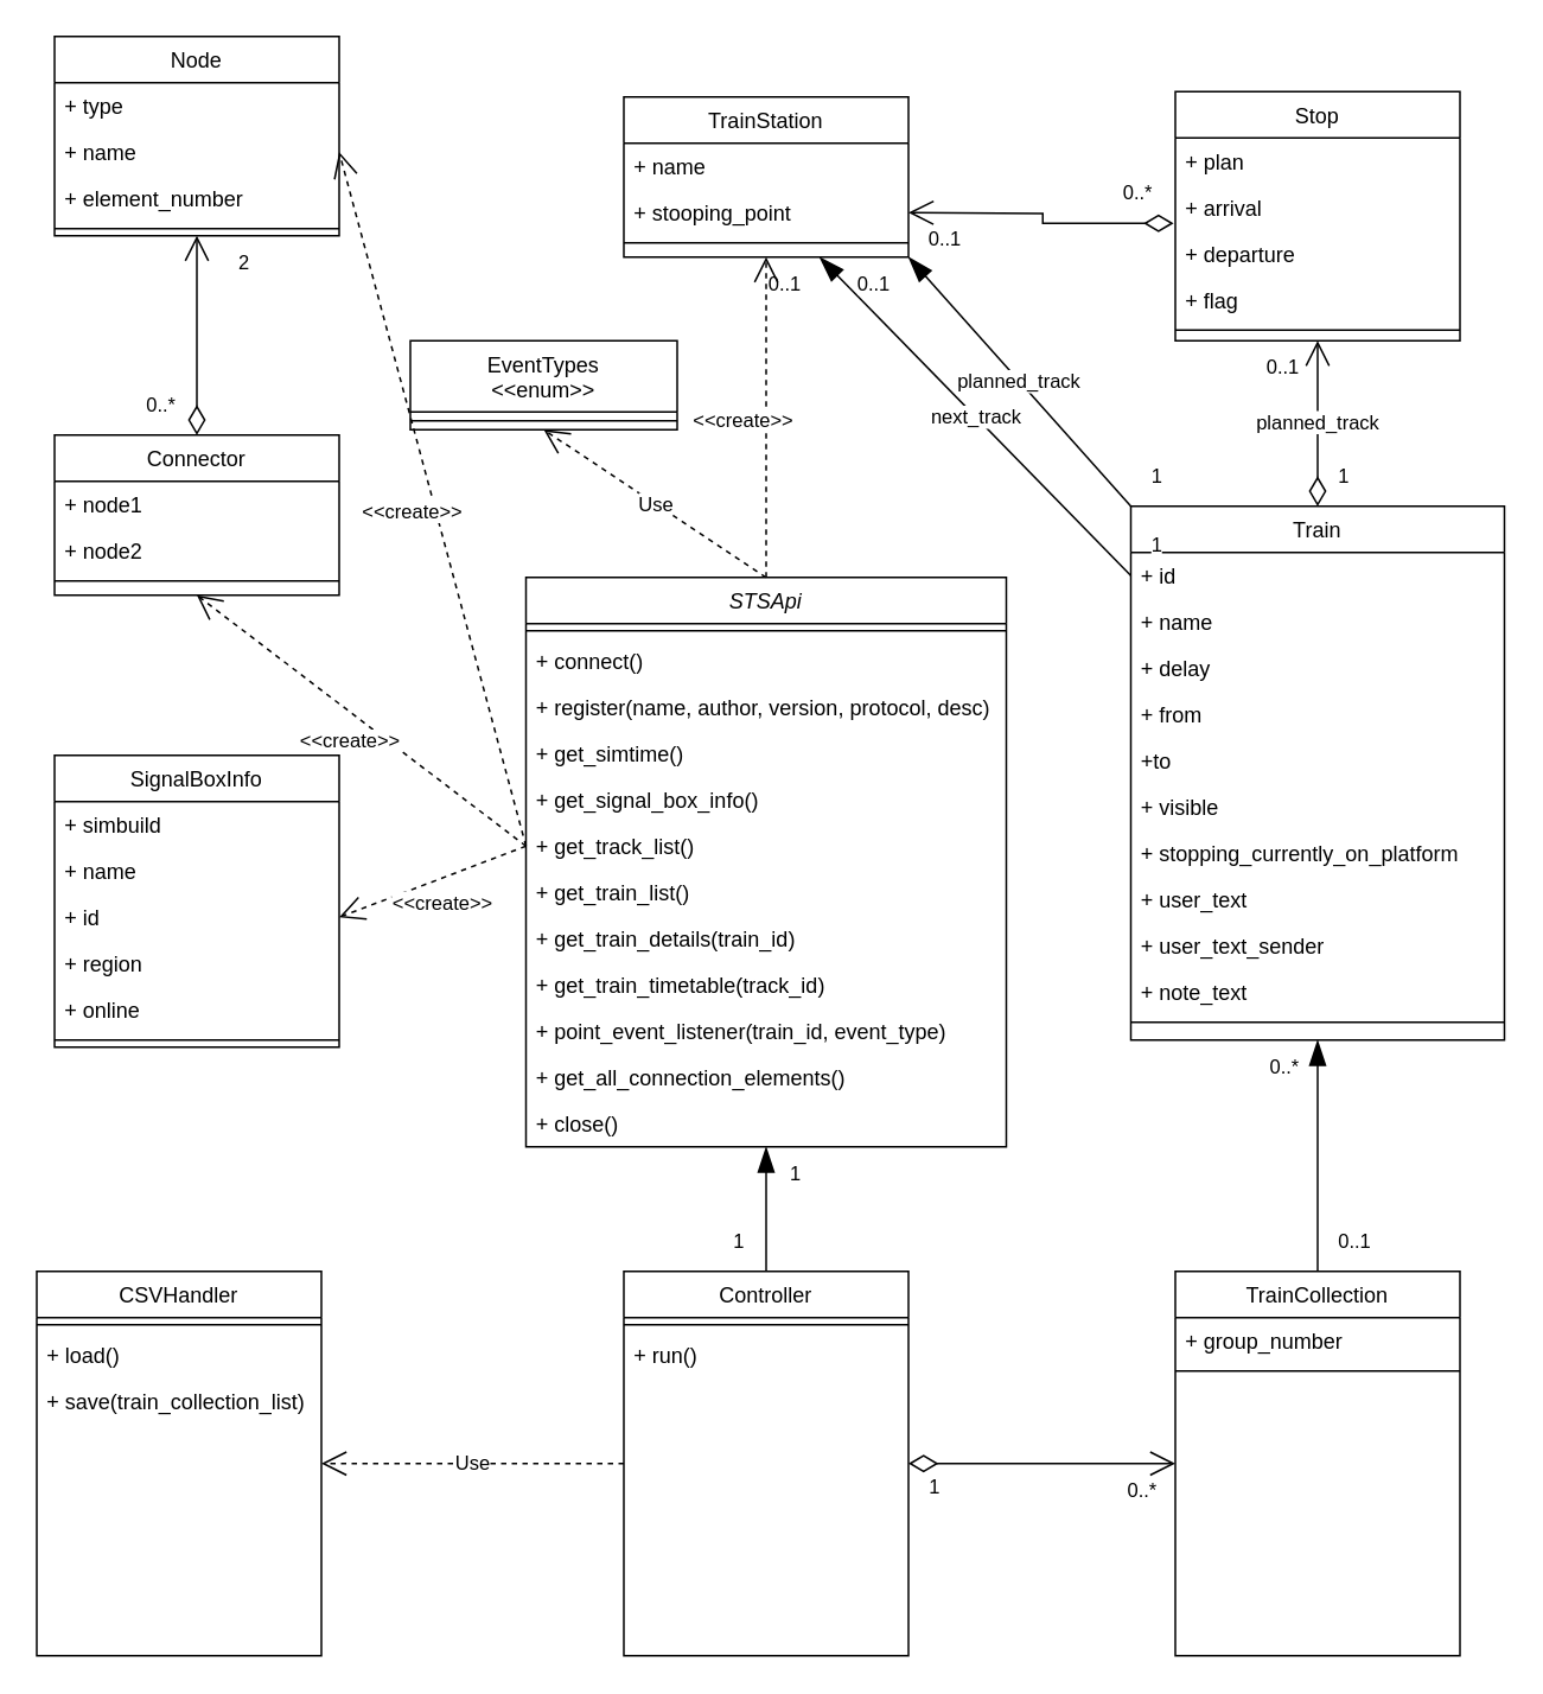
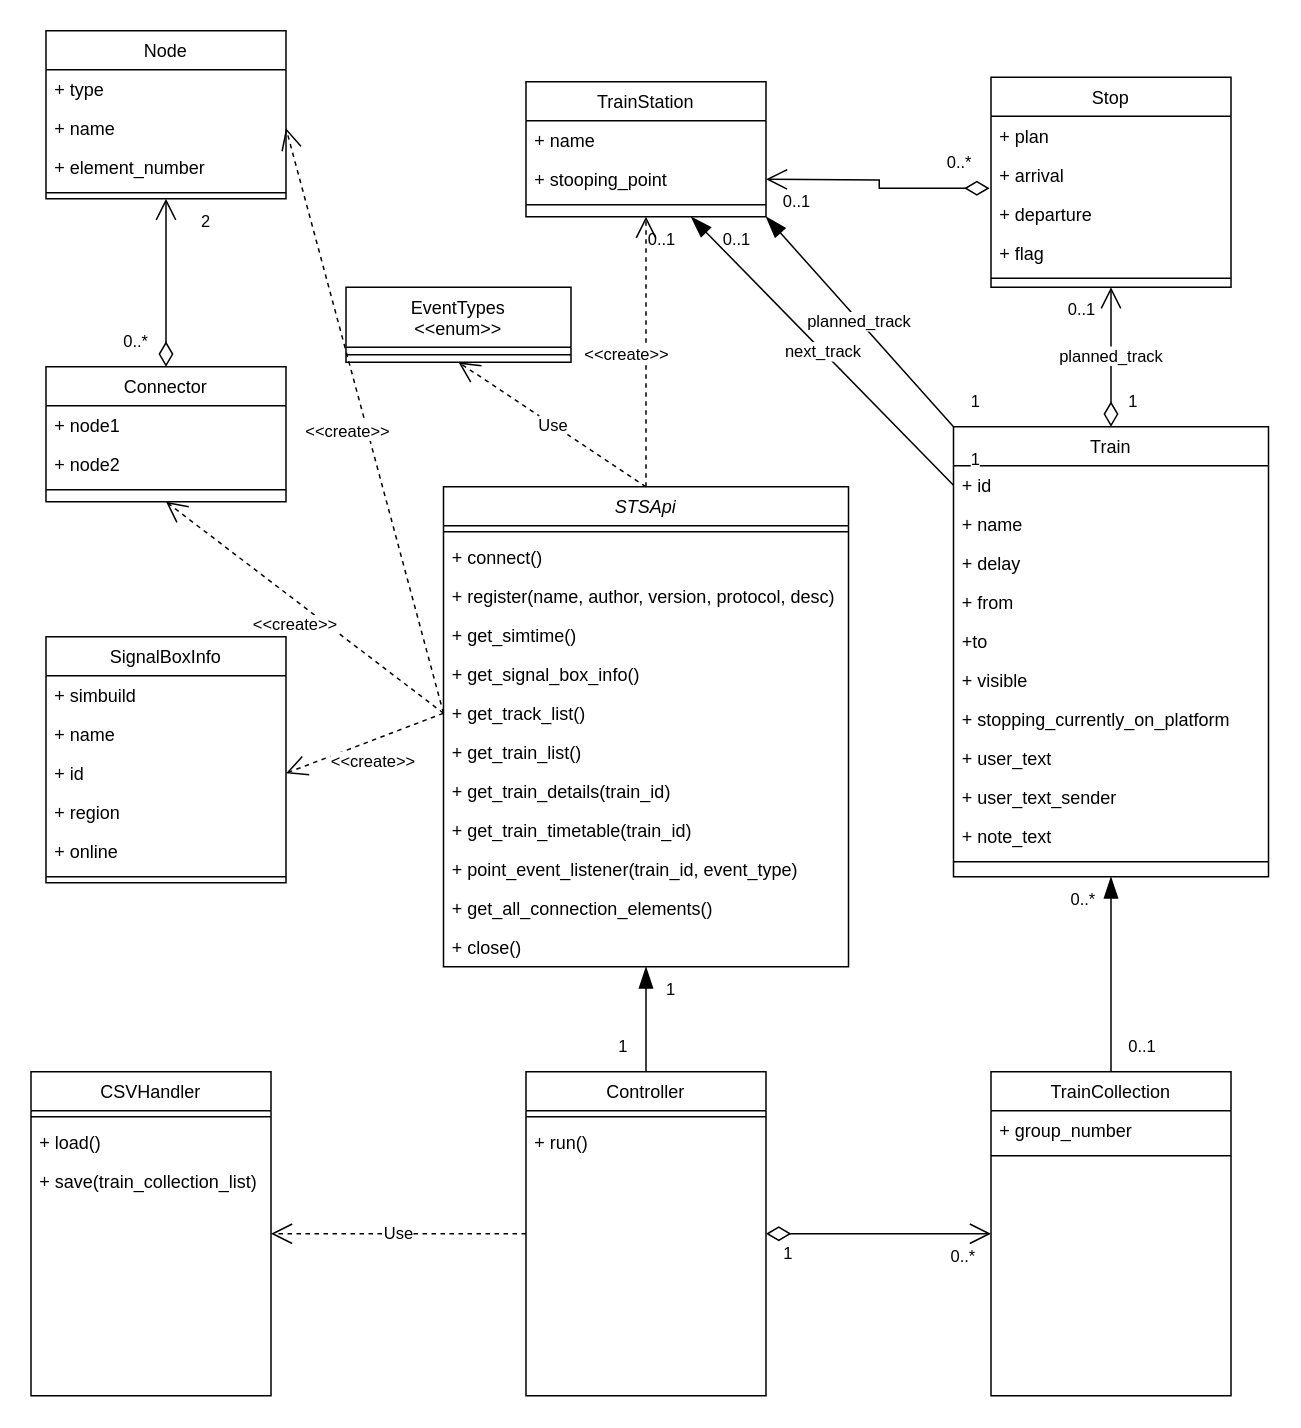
- <mxCell id="11" value="+ get_train_timetable(track_id)" style="text;strokeColor=none;fillColor=none;align=left;verticalAlign=top;spacingLeft=4;spacingRight=4;overflow=hidden;rotatable=0;points=[[0,0.5],[1,0.5]];portConstraint=eastwest;" parent="2" vertex="1"><mxGeometry y="216" width="270" height="26" as="geometry" /></mxCell>
+ <mxCell id="11" value="+ get_train_timetable(train_id)" style="text;strokeColor=none;fillColor=none;align=left;verticalAlign=top;spacingLeft=4;spacingRight=4;overflow=hidden;rotatable=0;points=[[0,0.5],[1,0.5]];portConstraint=eastwest;" parent="2" vertex="1"><mxGeometry y="216" width="270" height="26" as="geometry" /></mxCell>
